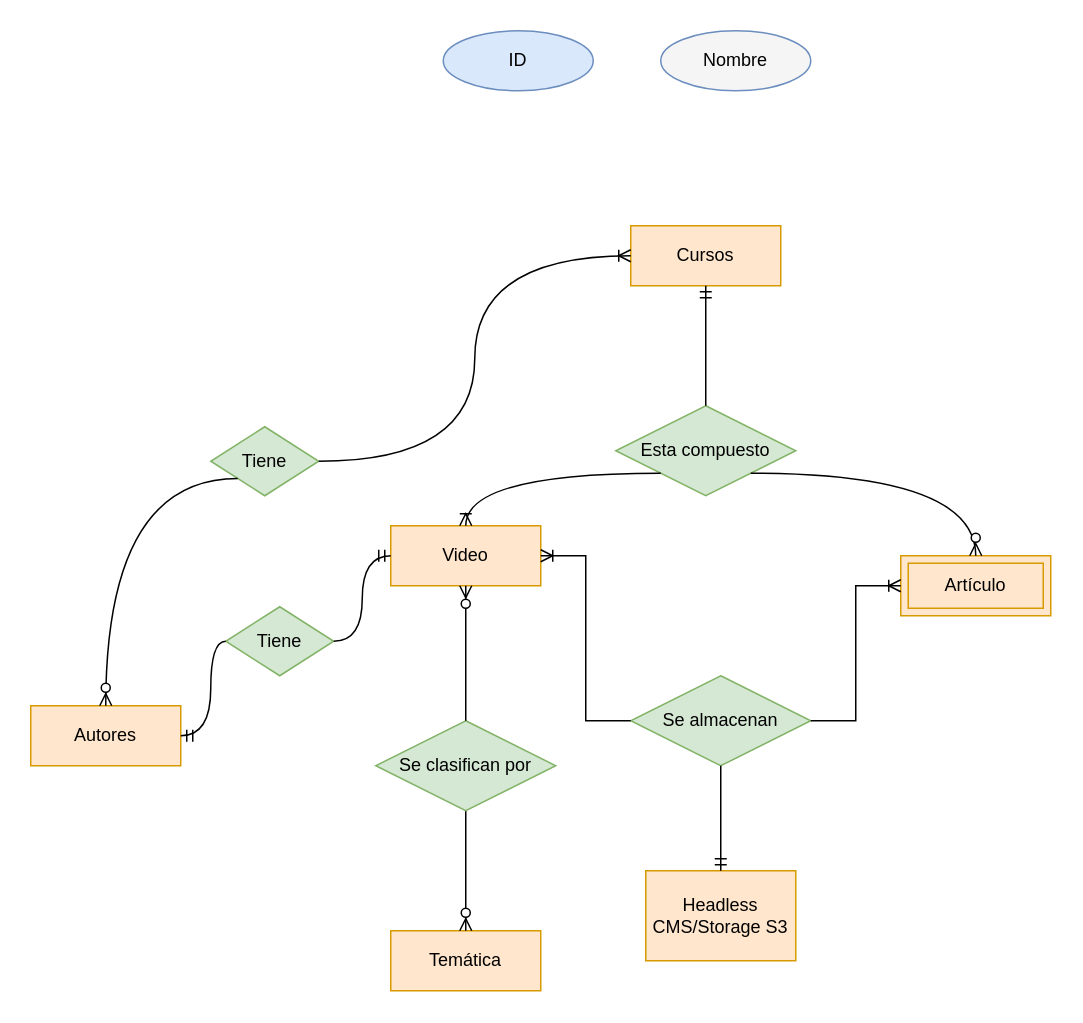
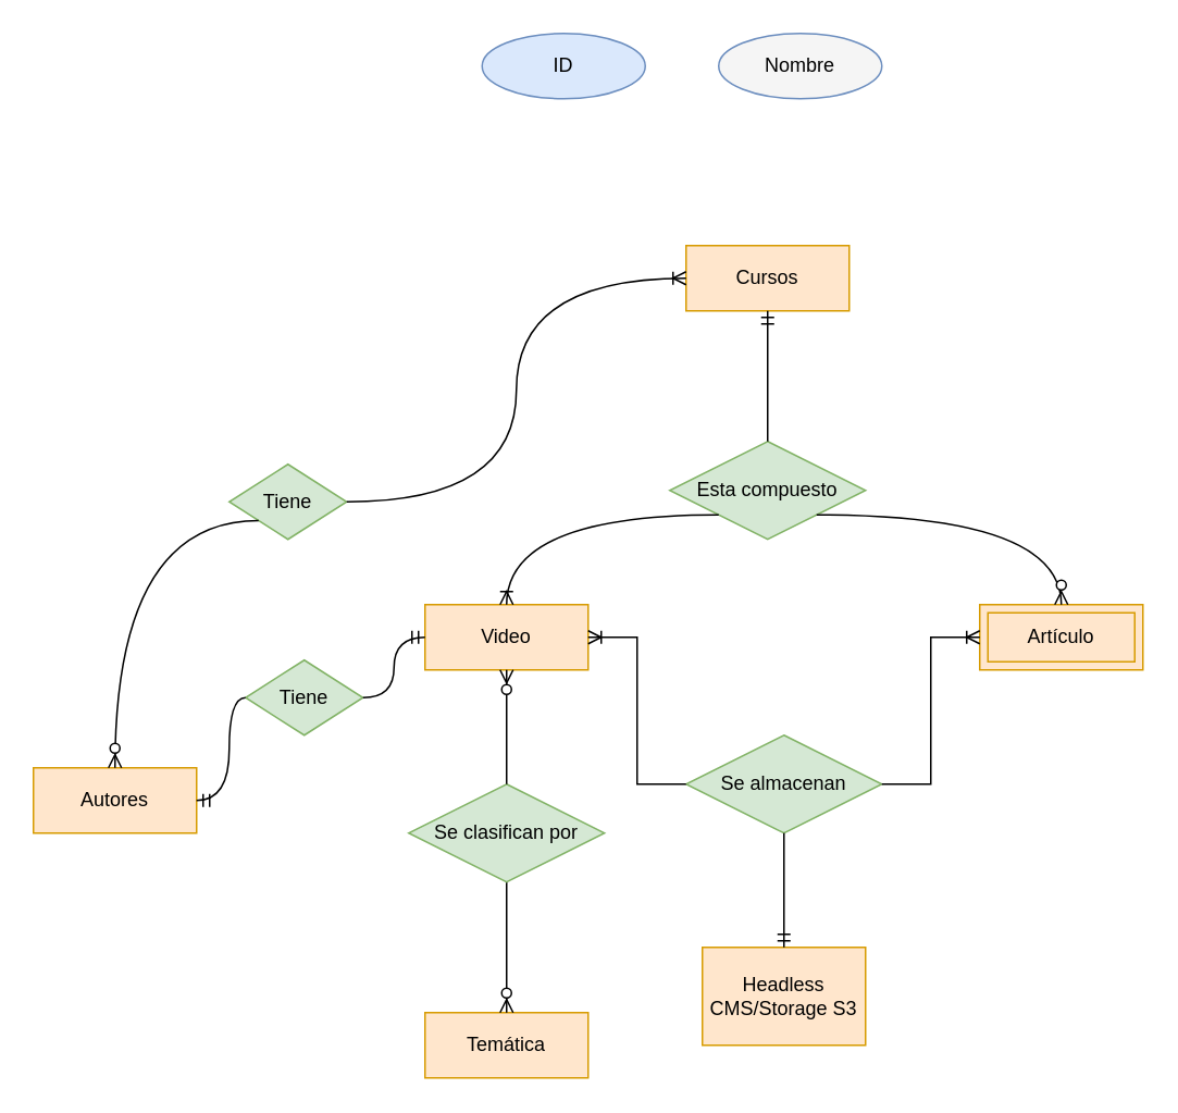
- <mxCell id="3" value="Video" style="whiteSpace=wrap;html=1;align=center;fillColor=#ffe6cc;strokeColor=#d79b00;" vertex="1" parent="1"><mxGeometry x="260" y="350" width="100" height="40" as="geometry" /></mxCell>
+ <mxCell id="3" value="Video" style="whiteSpace=wrap;html=1;align=center;fillColor=#ffe6cc;strokeColor=#d79b00;" vertex="1" parent="1"><mxGeometry x="260" y="370" width="100" height="40" as="geometry" /></mxCell>
